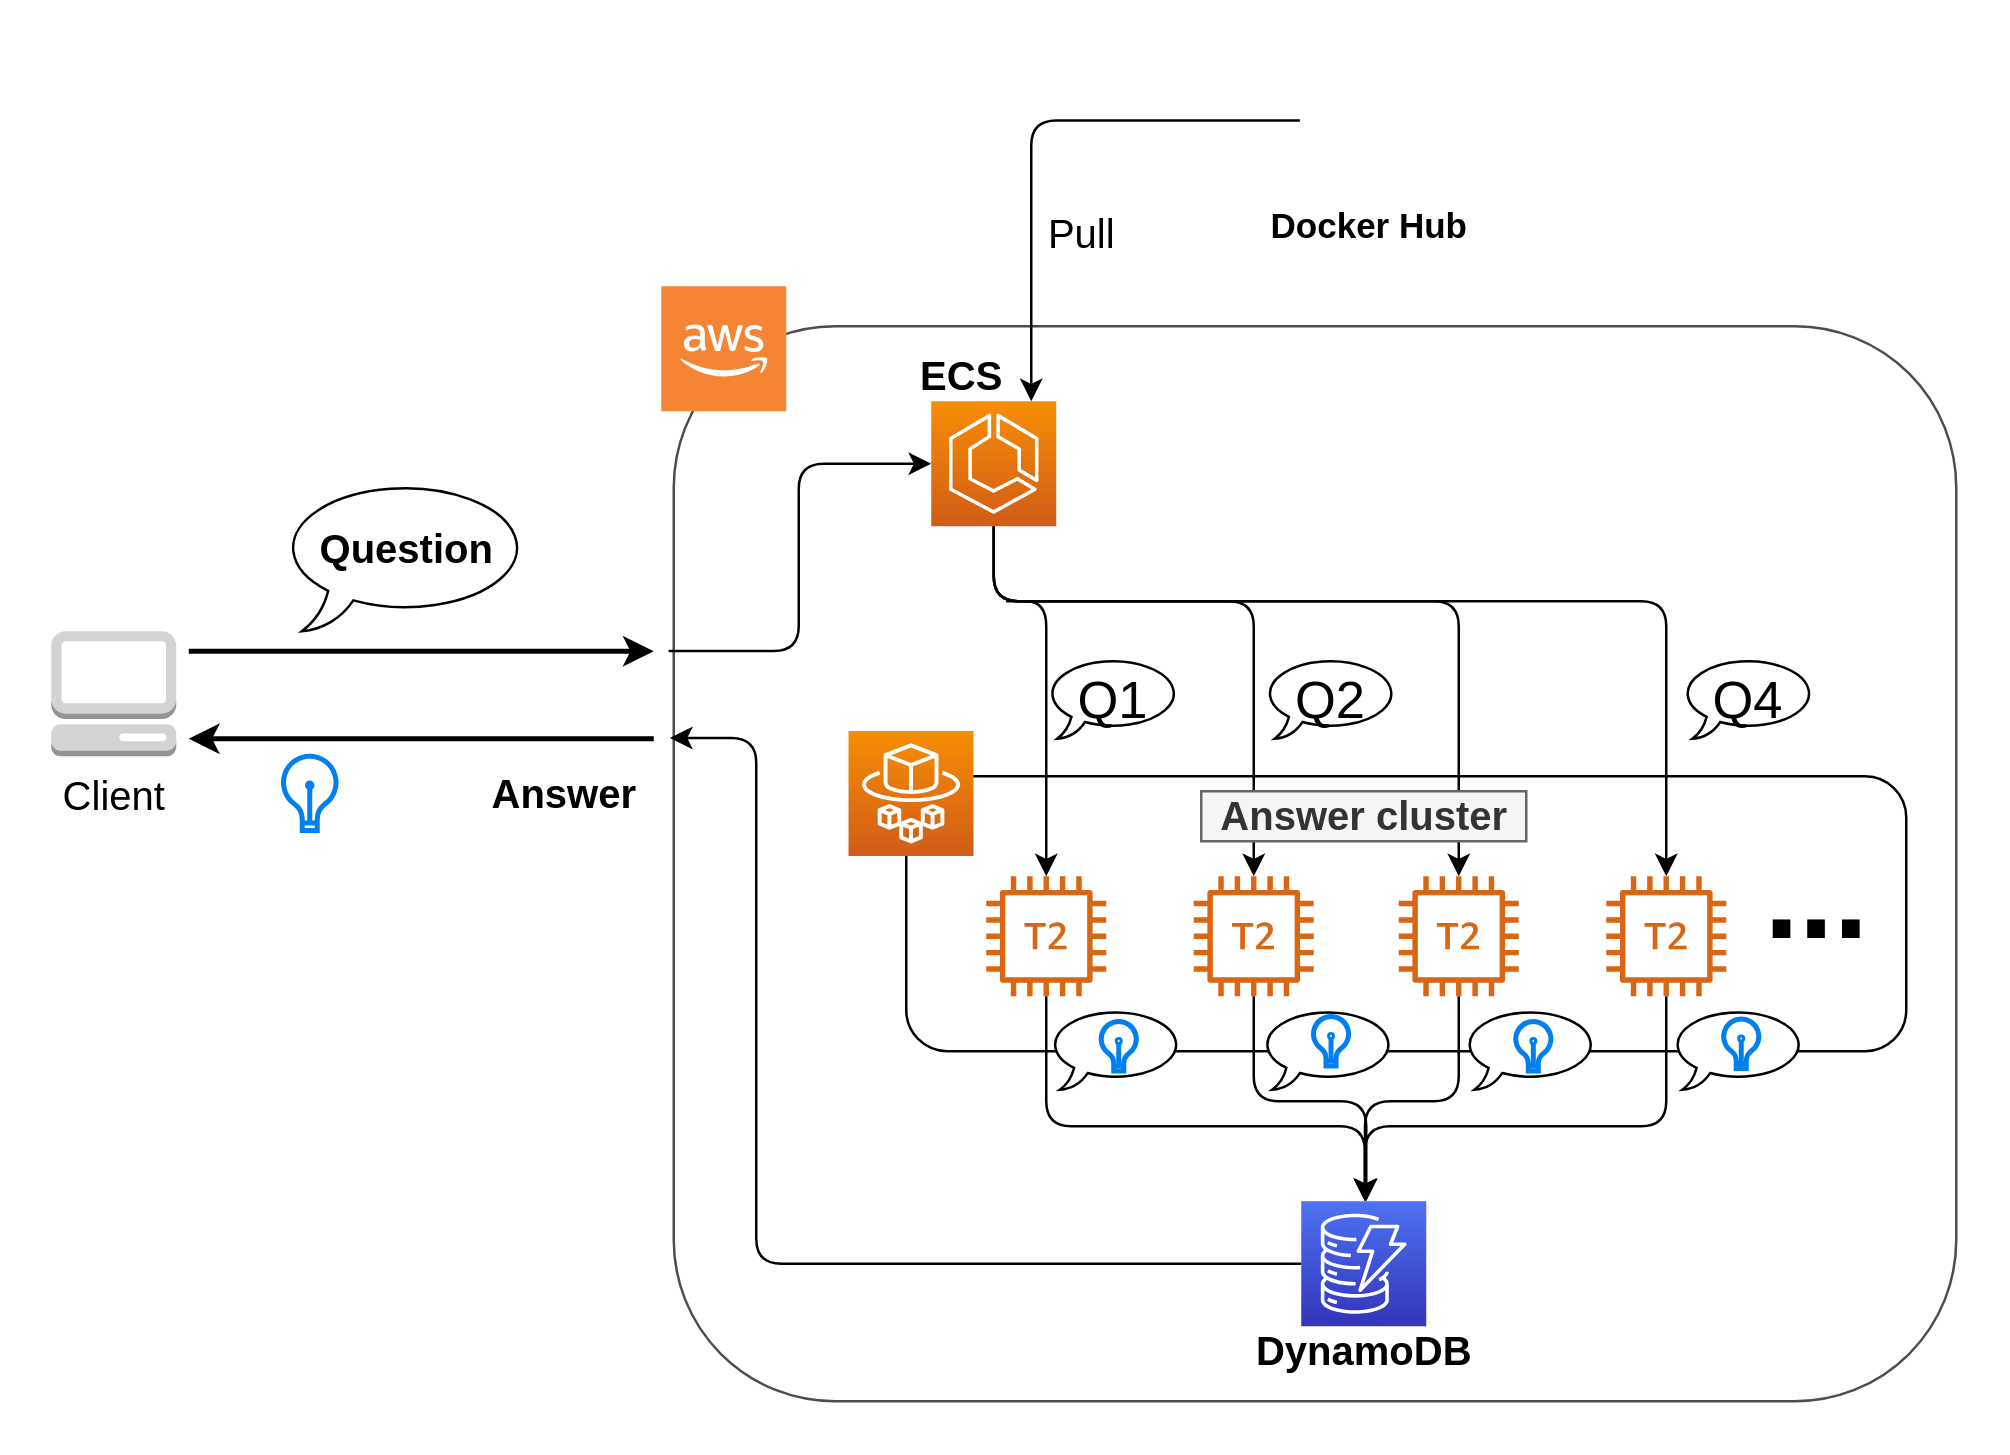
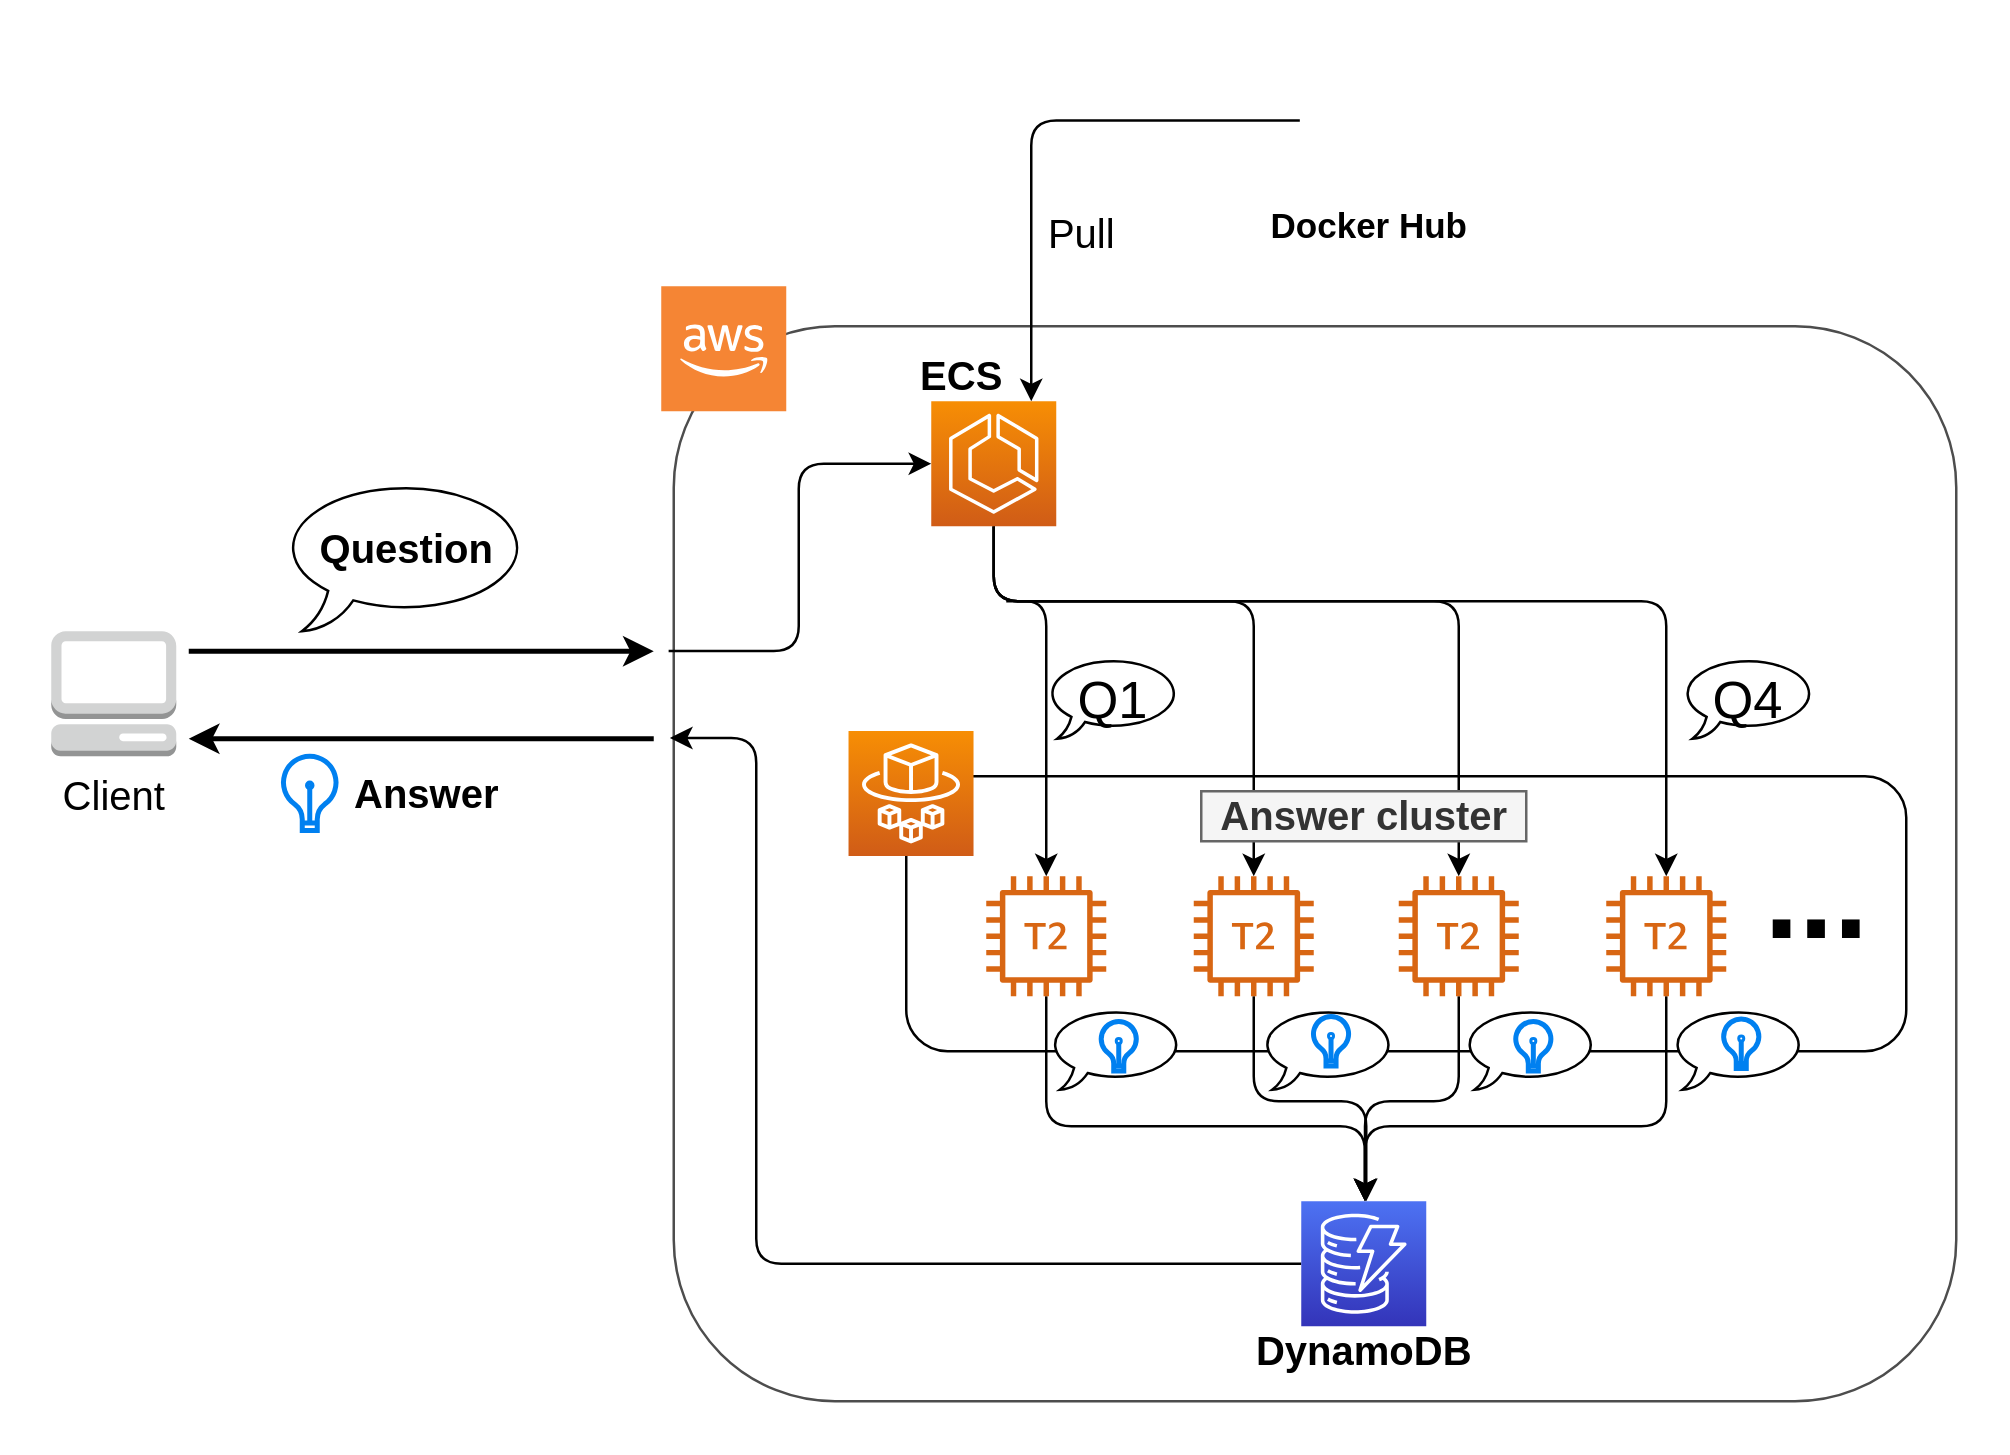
- <mxCell id="29" value="&lt;font style=&quot;font-size: 21px&quot;&gt;Q2&lt;/font&gt;" style="whiteSpace=wrap;html=1;shape=mxgraph.basic.oval_callout;fontSize=14;" parent="1" vertex="1"><mxGeometry x="504.91" y="262.5" width="54.17" height="32.5" as="geometry" /></mxCell>
- <mxCell id="7" value="Answer" style="text;html=1;align=center;verticalAlign=middle;resizable=0;points=[];autosize=1;fontSize=16;fontStyle=1" parent="1" vertex="1"><mxGeometry x="189.8" y="306.85" width="70" height="20" as="geometry" /></mxCell>
+ <mxCell id="7" value="Answer" style="text;html=1;align=center;verticalAlign=middle;resizable=0;points=[];autosize=1;fontSize=16;fontStyle=1" parent="1" vertex="1"><mxGeometry x="134.8" y="306.85" width="70" height="20" as="geometry" /></mxCell>
